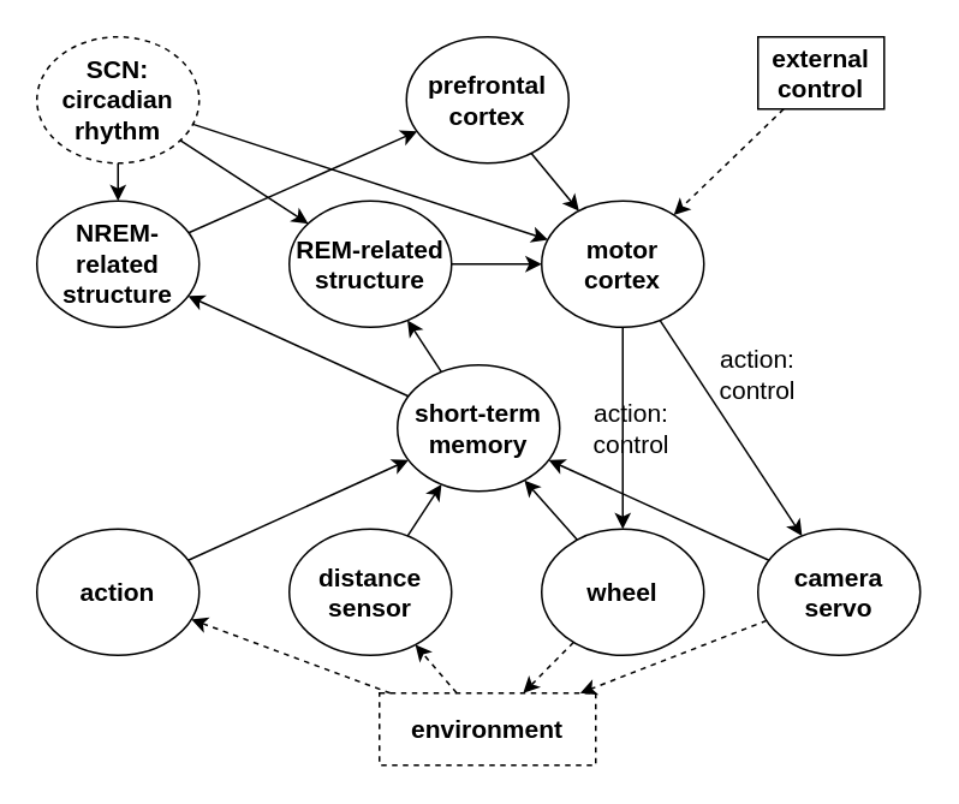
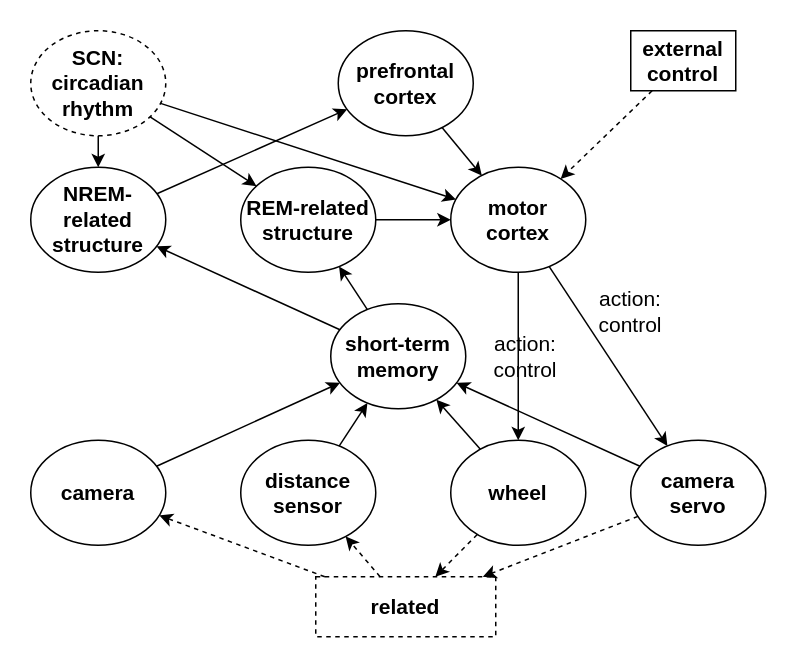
- <mxCell id="6" value="&lt;font style=&quot;font-size: 14px;&quot;&gt;&lt;b&gt;action&lt;/b&gt;&lt;/font&gt;" style="ellipse;whiteSpace=wrap;html=1;" vertex="1" parent="1"><mxGeometry x="20" y="293" width="90" height="70" as="geometry" /></mxCell>
+ <mxCell id="6" value="&lt;font style=&quot;font-size: 14px;&quot;&gt;&lt;b&gt;camera&lt;/b&gt;&lt;/font&gt;" style="ellipse;whiteSpace=wrap;html=1;" vertex="1" parent="1"><mxGeometry x="20" y="293" width="90" height="70" as="geometry" /></mxCell>
- <mxCell id="30" value="&lt;font style=&quot;font-size: 14px;&quot;&gt;&lt;b&gt;environment&lt;/b&gt;&lt;/font&gt;" style="rounded=0;whiteSpace=wrap;html=1;fontSize=14;dashed=1;" vertex="1" parent="1"><mxGeometry x="210" y="384" width="120" height="40" as="geometry" /></mxCell>
+ <mxCell id="30" value="&lt;font style=&quot;font-size: 14px;&quot;&gt;&lt;b&gt;related&lt;/b&gt;&lt;/font&gt;" style="rounded=0;whiteSpace=wrap;html=1;fontSize=14;dashed=1;" vertex="1" parent="1"><mxGeometry x="210" y="384" width="120" height="40" as="geometry" /></mxCell>
